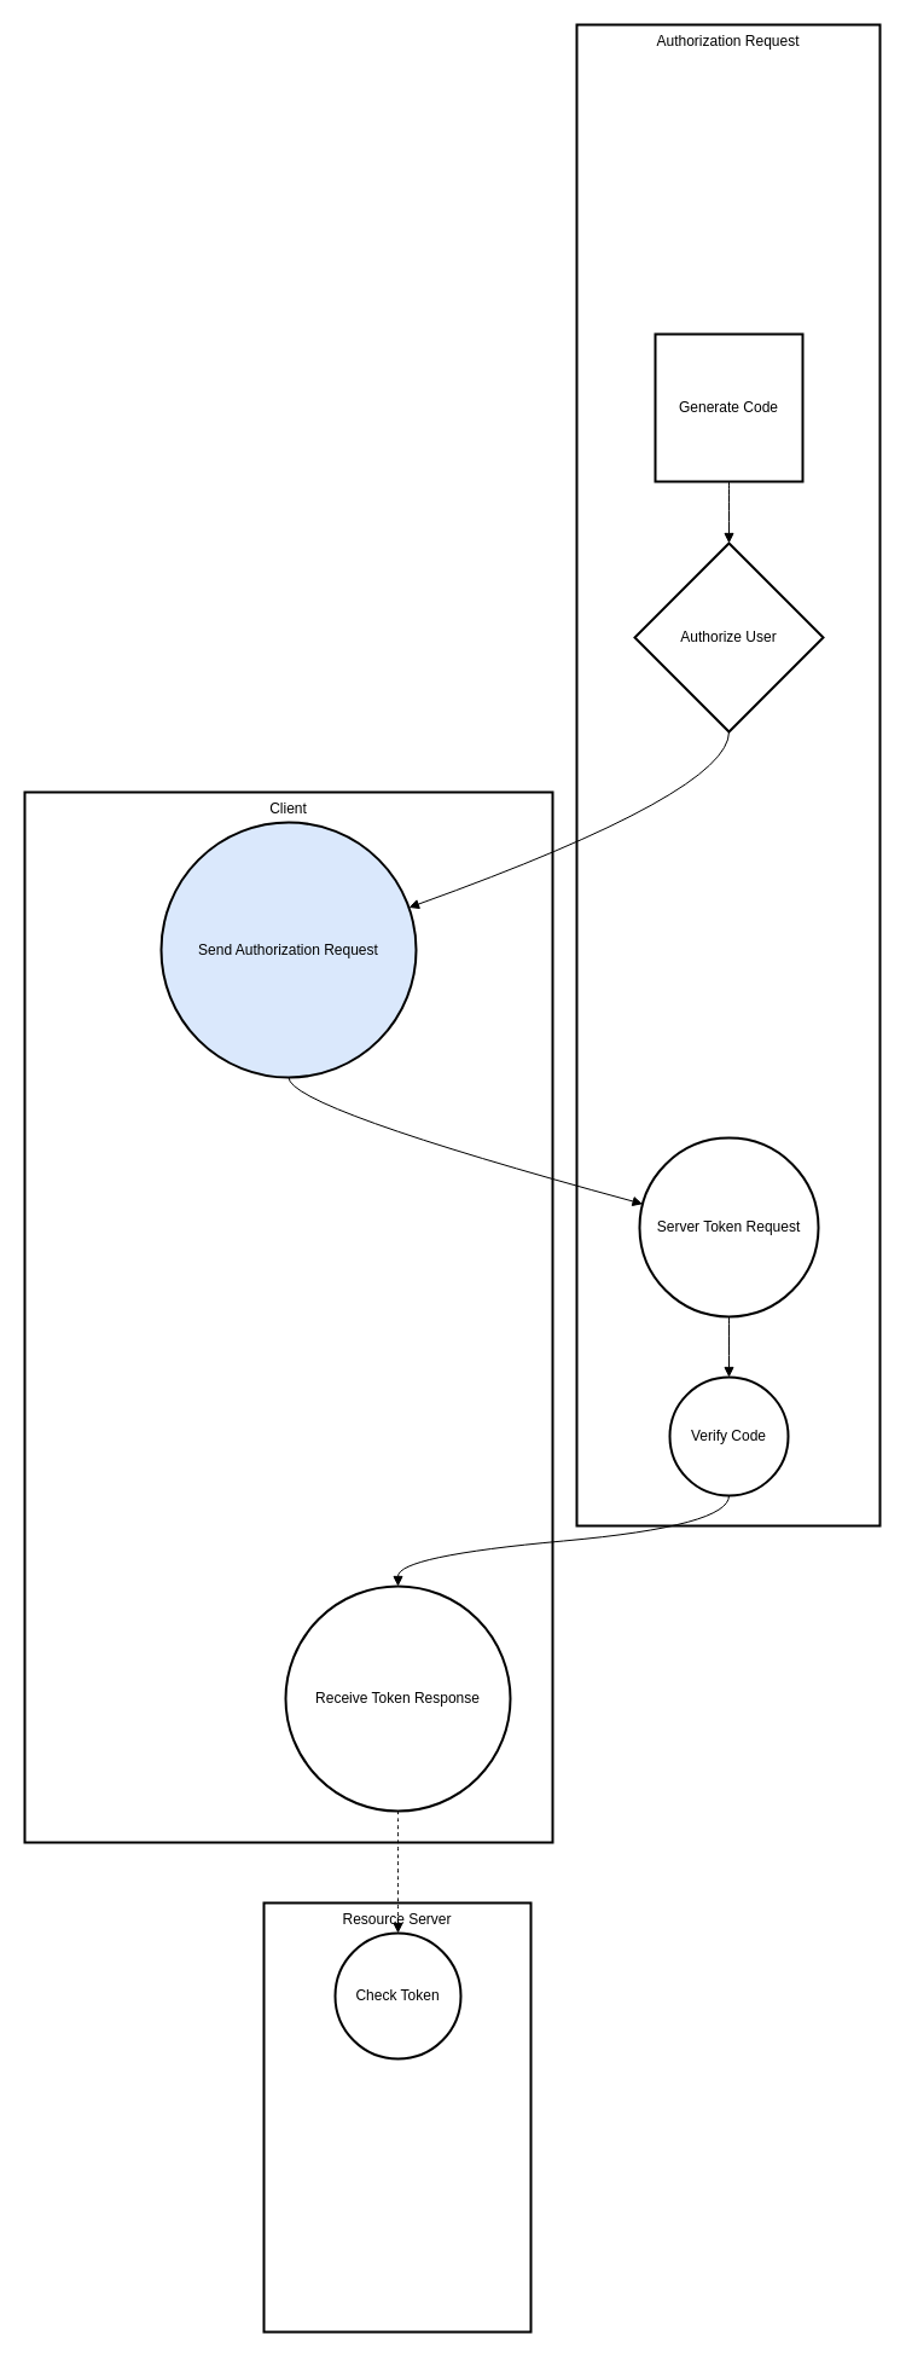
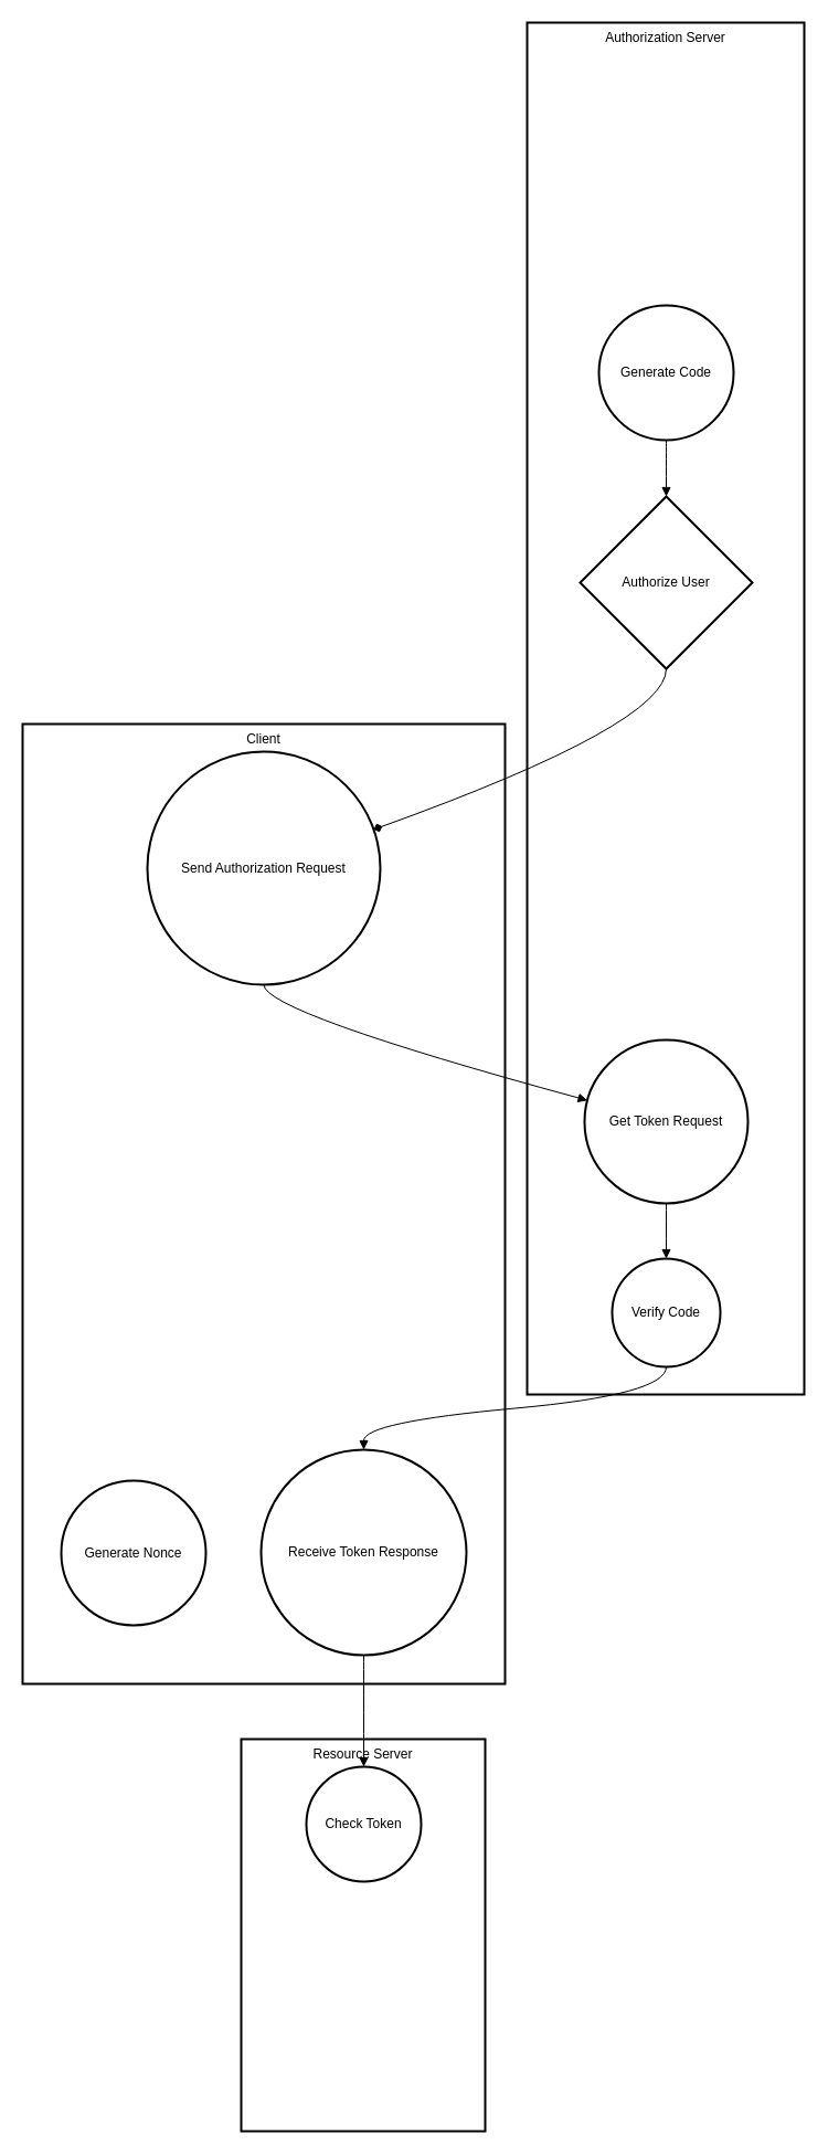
- <mxCell id="8" value="Authorization Request" style="whiteSpace=wrap;strokeWidth=2;verticalAlign=top;" vertex="1" parent="1"><mxGeometry x="477" width="251" height="1242" as="geometry" y="20" /></mxCell>
+ <mxCell id="8" value="Authorization Server" style="whiteSpace=wrap;strokeWidth=2;verticalAlign=top;" vertex="1" parent="1"><mxGeometry x="477" width="251" height="1242" as="geometry" y="20" /></mxCell>
- <mxCell id="9" value="Generate Code" style="aspect=fixed;strokeWidth=2;whiteSpace=wrap;rounded=0;" vertex="1" parent="1"><mxGeometry x="542" y="276" width="122" height="122" as="geometry" /></mxCell>
+ <mxCell id="9" value="Generate Code" style="ellipse;aspect=fixed;strokeWidth=2;whiteSpace=wrap;" vertex="1" parent="1"><mxGeometry x="542" y="276" width="122" height="122" as="geometry" /></mxCell>
- <mxCell id="14" value="" style="curved=1;startArrow=none;endArrow=block;exitX=0.5;exitY=1;entryX=1;entryY=0.32;" edge="1" parent="1" source="10" target="4"><mxGeometry relative="1" as="geometry"><Array as="points"><mxPoint x="603" y="655" /></Array></mxGeometry></mxCell>
+ <mxCell id="14" value="" style="curved=1;startArrow=none;endArrow=diamond;exitX=0.5;exitY=1;entryX=1;entryY=0.32;" edge="1" parent="1" source="10" target="4"><mxGeometry relative="1" as="geometry"><Array as="points"><mxPoint x="603" y="655" /></Array></mxGeometry></mxCell>
- <mxCell id="4" value="Send Authorization Request" style="ellipse;aspect=fixed;strokeWidth=2;whiteSpace=wrap;fillColor=#dae8fc;" vertex="1" parent="1"><mxGeometry x="133" y="680" width="211" height="211" as="geometry" /></mxCell>
+ <mxCell id="4" value="Send Authorization Request" style="ellipse;aspect=fixed;strokeWidth=2;whiteSpace=wrap;" vertex="1" parent="1"><mxGeometry x="133" y="680" width="211" height="211" as="geometry" /></mxCell>
- <mxCell id="11" value="Server Token Request" style="ellipse;aspect=fixed;strokeWidth=2;whiteSpace=wrap;" vertex="1" parent="1"><mxGeometry x="529" y="941" width="148" height="148" as="geometry" /></mxCell>
+ <mxCell id="11" value="Get Token Request" style="ellipse;aspect=fixed;strokeWidth=2;whiteSpace=wrap;" vertex="1" parent="1"><mxGeometry x="529" y="941" width="148" height="148" as="geometry" /></mxCell>
+ <mxCell id="3" value="Generate Nonce" style="ellipse;aspect=fixed;strokeWidth=2;whiteSpace=wrap;" vertex="1" parent="1"><mxGeometry x="55" y="1340" width="131" height="131" as="geometry" /></mxCell>
- <mxCell id="18" value="" style="curved=1;startArrow=none;endArrow=block;exitX=0.5;exitY=1;entryX=0.5;entryY=0;dashed=1;" edge="1" parent="1" source="5" target="7"><mxGeometry relative="1" as="geometry"><Array as="points" /></mxGeometry></mxCell>
+ <mxCell id="18" value="" style="curved=1;startArrow=none;endArrow=block;exitX=0.5;exitY=1;entryX=0.5;entryY=0;" edge="1" parent="1" source="5" target="7"><mxGeometry relative="1" as="geometry"><Array as="points" /></mxGeometry></mxCell>
